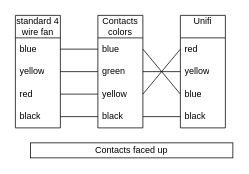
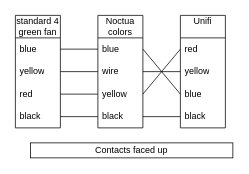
- <mxCell id="4" value="standard 4 wire fan" style="swimlane;fontStyle=0;childLayout=stackLayout;horizontal=1;startSize=30;horizontalStack=0;resizeParent=1;resizeParentMax=0;resizeLast=0;collapsible=1;marginBottom=0;whiteSpace=wrap;html=1;" parent="1" vertex="1"><mxGeometry x="20" y="20" width="60" height="150" as="geometry" /></mxCell>
+ <mxCell id="4" value="standard 4 green fan" style="swimlane;fontStyle=0;childLayout=stackLayout;horizontal=1;startSize=30;horizontalStack=0;resizeParent=1;resizeParentMax=0;resizeLast=0;collapsible=1;marginBottom=0;whiteSpace=wrap;html=1;" parent="1" vertex="1"><mxGeometry x="20" y="20" width="60" height="150" as="geometry" /></mxCell>
- <mxCell id="9" value="Contacts colors" style="swimlane;fontStyle=0;childLayout=stackLayout;horizontal=1;startSize=30;horizontalStack=0;resizeParent=1;resizeParentMax=0;resizeLast=0;collapsible=1;marginBottom=0;whiteSpace=wrap;html=1;" parent="1" vertex="1"><mxGeometry x="130" y="20" width="60" height="150" as="geometry" /></mxCell>
+ <mxCell id="9" value="Noctua colors" style="swimlane;fontStyle=0;childLayout=stackLayout;horizontal=1;startSize=30;horizontalStack=0;resizeParent=1;resizeParentMax=0;resizeLast=0;collapsible=1;marginBottom=0;whiteSpace=wrap;html=1;" parent="1" vertex="1"><mxGeometry x="130" y="20" width="60" height="150" as="geometry" /></mxCell>
- <mxCell id="11" value="green" style="text;strokeColor=none;fillColor=none;align=left;verticalAlign=middle;spacingLeft=4;spacingRight=4;overflow=hidden;points=[[0,0.5],[1,0.5]];portConstraint=eastwest;rotatable=0;whiteSpace=wrap;html=1;" parent="9" vertex="1"><mxGeometry y="60" width="60" height="30" as="geometry" /></mxCell>
+ <mxCell id="11" value="wire" style="text;strokeColor=none;fillColor=none;align=left;verticalAlign=middle;spacingLeft=4;spacingRight=4;overflow=hidden;points=[[0,0.5],[1,0.5]];portConstraint=eastwest;rotatable=0;whiteSpace=wrap;html=1;" parent="9" vertex="1"><mxGeometry y="60" width="60" height="30" as="geometry" /></mxCell>
